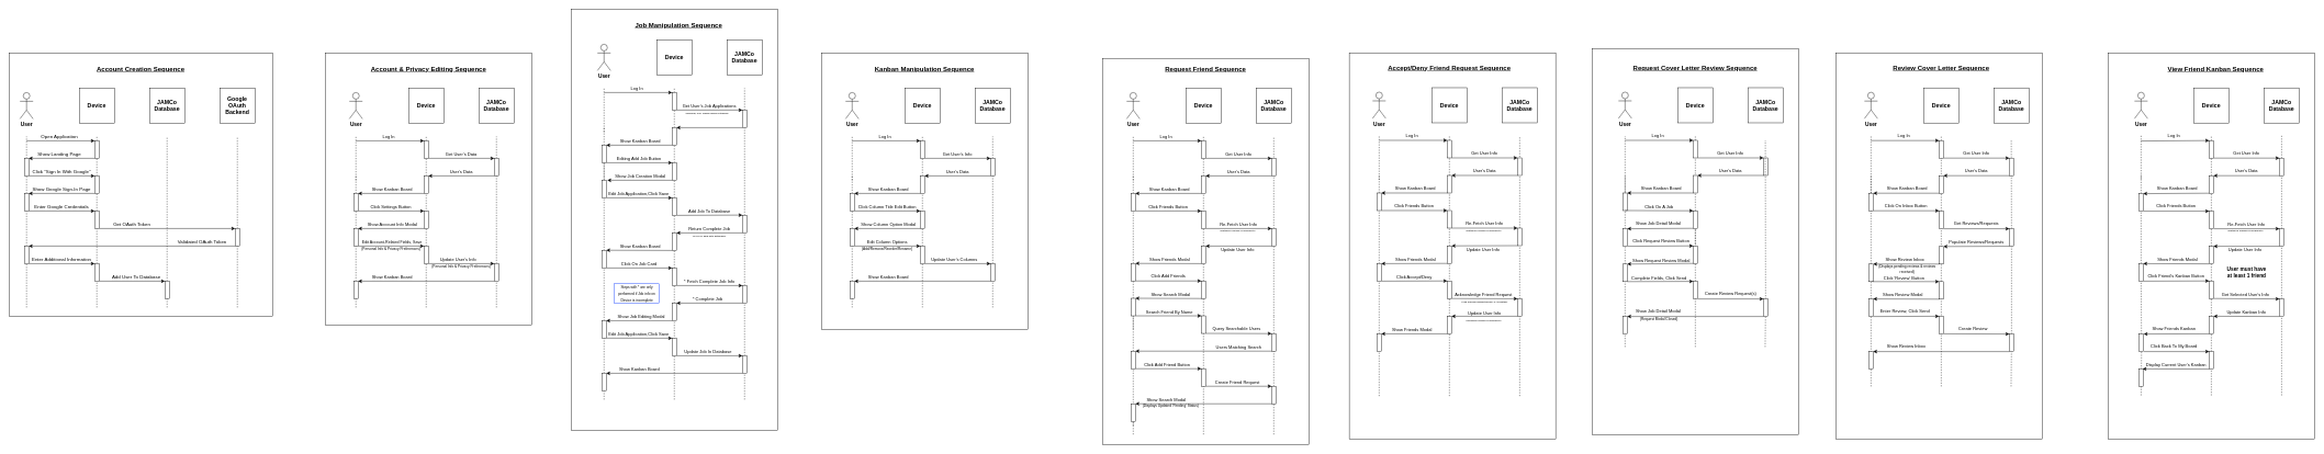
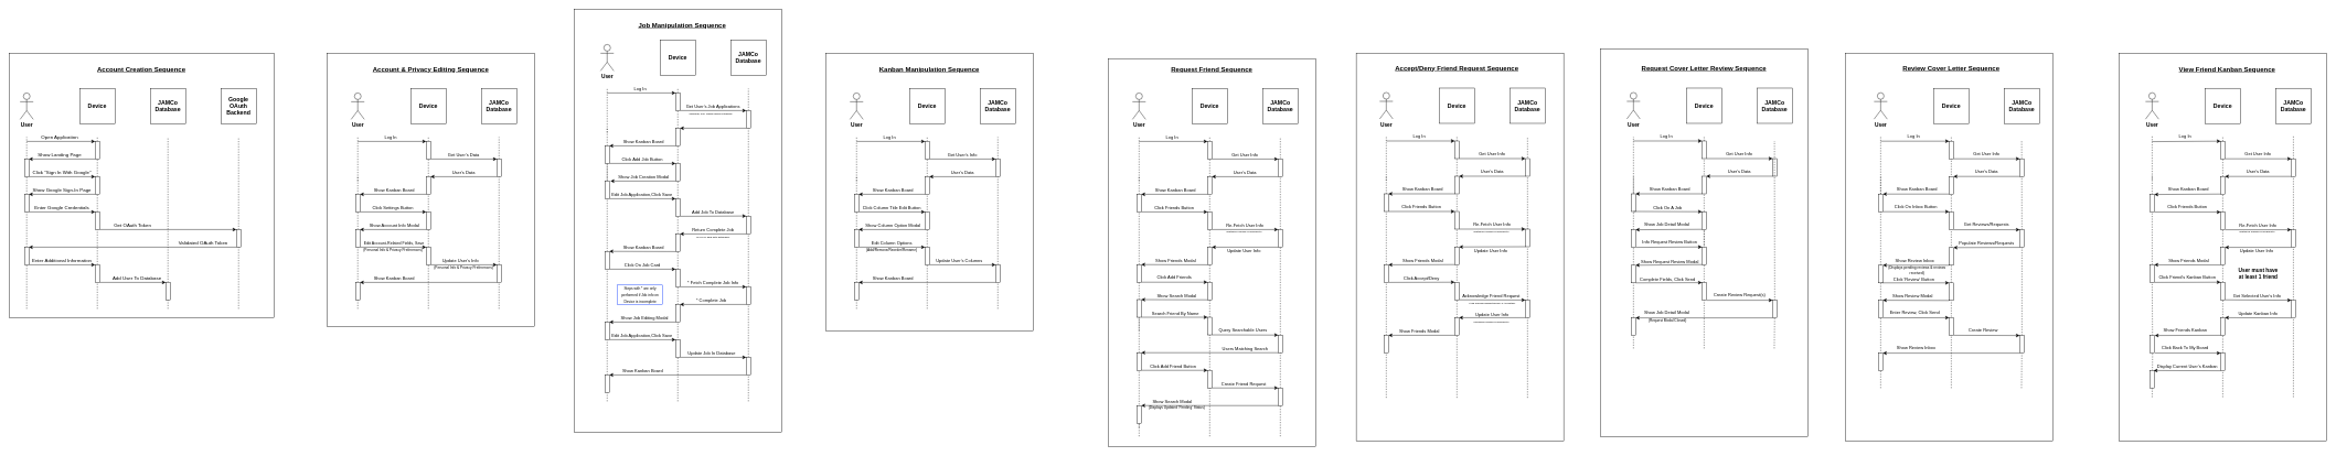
- <mxCell id="81" value="Editing Add Job Button" style="text;html=1;strokeColor=none;fillColor=none;align=center;verticalAlign=middle;whiteSpace=wrap;rounded=0;fontSize=10;" parent="1" vertex="1"><mxGeometry x="1380" y="350" width="150" height="20" as="geometry" /></mxCell>
+ <mxCell id="81" value="Click Add Job Button" style="text;html=1;strokeColor=none;fillColor=none;align=center;verticalAlign=middle;whiteSpace=wrap;rounded=0;fontSize=10;" parent="1" vertex="1"><mxGeometry x="1380" y="350" width="150" height="20" as="geometry" /></mxCell>
- <mxCell id="469" value="Click Request Review Button" style="text;html=1;strokeColor=none;fillColor=none;align=center;verticalAlign=middle;whiteSpace=wrap;rounded=0;fontSize=10;" vertex="1" parent="1"><mxGeometry x="3705" y="539.52" width="155" height="19" as="geometry" /></mxCell>
+ <mxCell id="469" value="Info Request Review Button" style="text;html=1;strokeColor=none;fillColor=none;align=center;verticalAlign=middle;whiteSpace=wrap;rounded=0;fontSize=10;" vertex="1" parent="1"><mxGeometry x="3705" y="539.52" width="155" height="19" as="geometry" /></mxCell>
